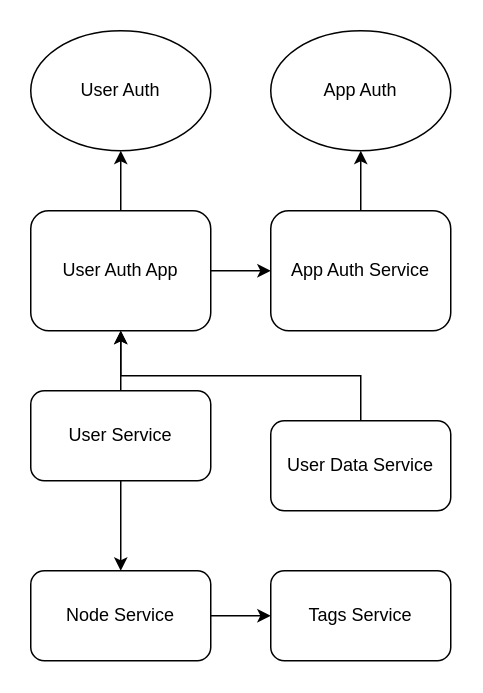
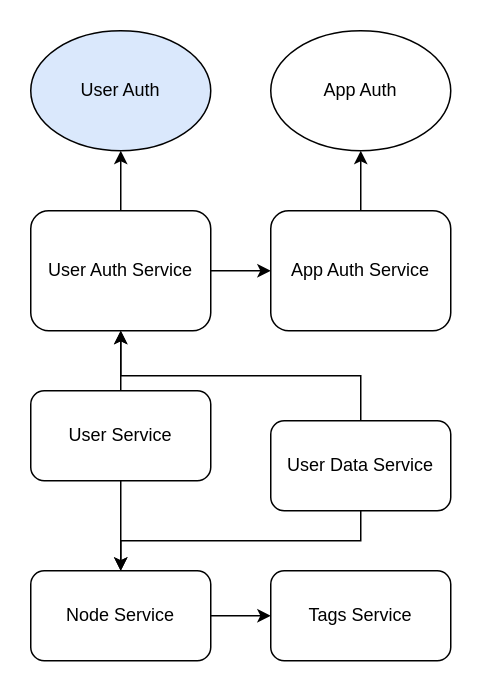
- <mxCell id="7" value="User Auth" style="ellipse;whiteSpace=wrap;html=1;" vertex="1" parent="1"><mxGeometry x="20" y="20" width="120" height="80" as="geometry" /></mxCell>
+ <mxCell id="7" value="User Auth" style="ellipse;whiteSpace=wrap;html=1;fillColor=#dae8fc;" vertex="1" parent="1"><mxGeometry x="20" y="20" width="120" height="80" as="geometry" /></mxCell>
- <mxCell id="4" value="User Auth App" style="rounded=1;whiteSpace=wrap;html=1;" vertex="1" parent="1"><mxGeometry x="20" y="140" width="120" height="80" as="geometry" /></mxCell>
+ <mxCell id="4" value="User Auth Service" style="rounded=1;whiteSpace=wrap;html=1;" vertex="1" parent="1"><mxGeometry x="20" y="140" width="120" height="80" as="geometry" /></mxCell>
+ <mxCell id="13" style="edgeStyle=orthogonalEdgeStyle;rounded=0;orthogonalLoop=1;jettySize=auto;html=1;exitX=0.5;exitY=1;exitDx=0;exitDy=0;entryX=0.5;entryY=0;entryDx=0;entryDy=0;" edge="1" parent="1" source="14" target="16"><mxGeometry relative="1" as="geometry" /></mxCell>
